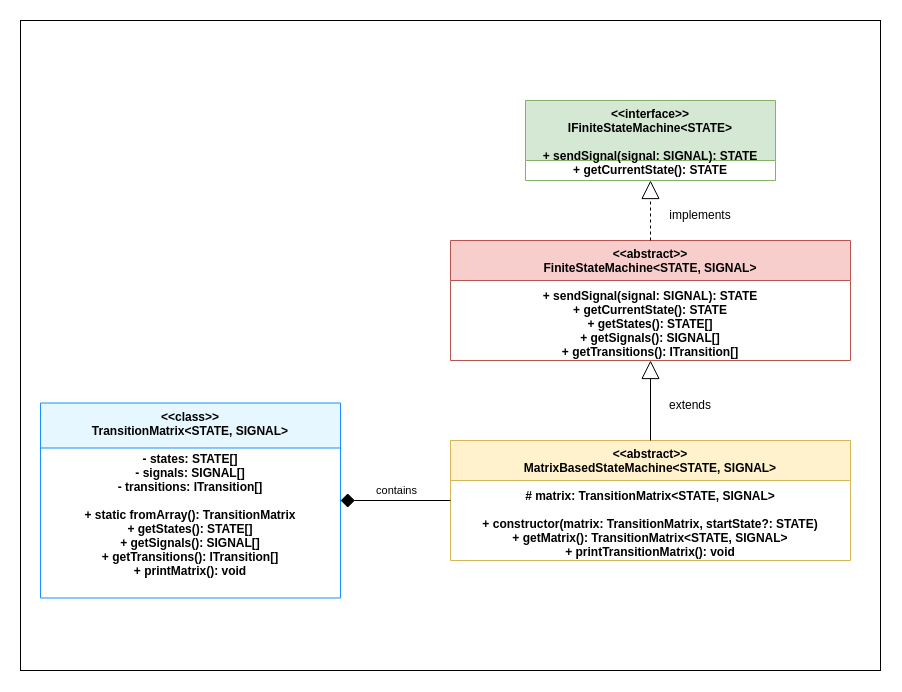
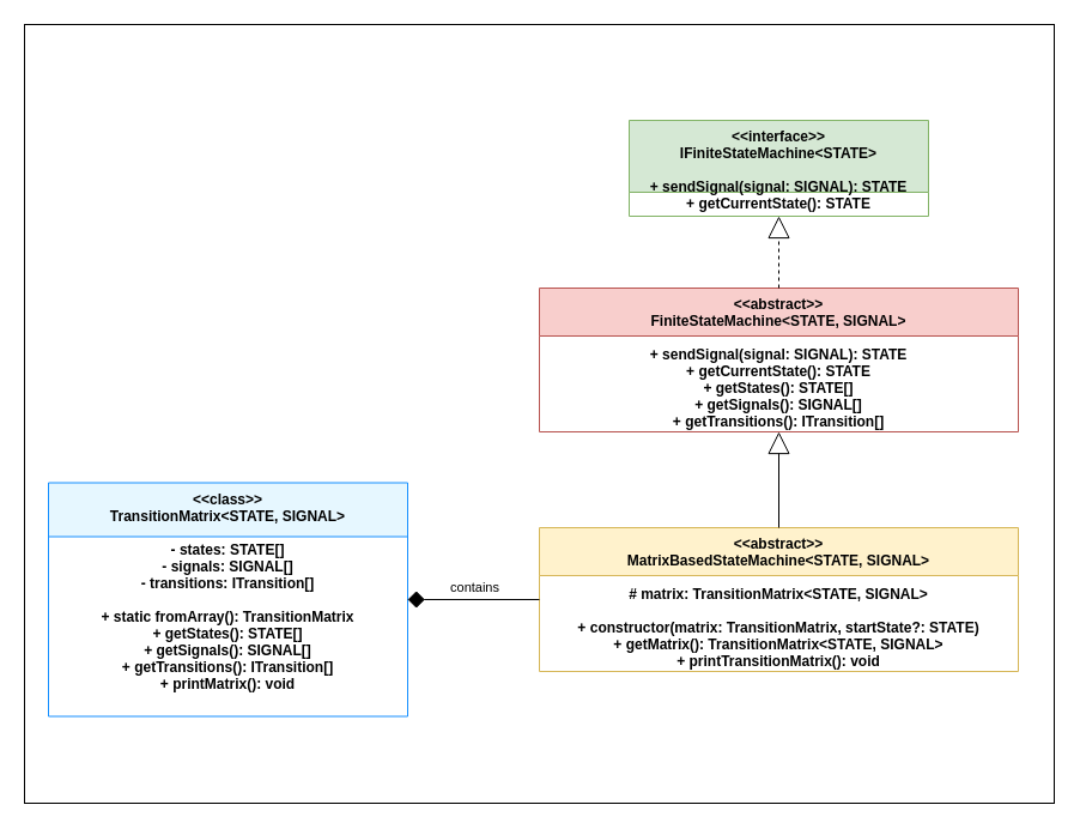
- <mxCell id="11" value="implements" style="text;strokeColor=none;align=center;fillColor=none;html=1;verticalAlign=middle;whiteSpace=wrap;rounded=0;" parent="1" vertex="1"><mxGeometry x="660" y="200" width="80" height="30" as="geometry" /></mxCell>
- <mxCell id="10" value="extends" style="text;strokeColor=none;align=center;fillColor=none;html=1;verticalAlign=middle;whiteSpace=wrap;rounded=0;" parent="1" vertex="1"><mxGeometry x="660" y="390" width="60" height="30" as="geometry" /></mxCell>
